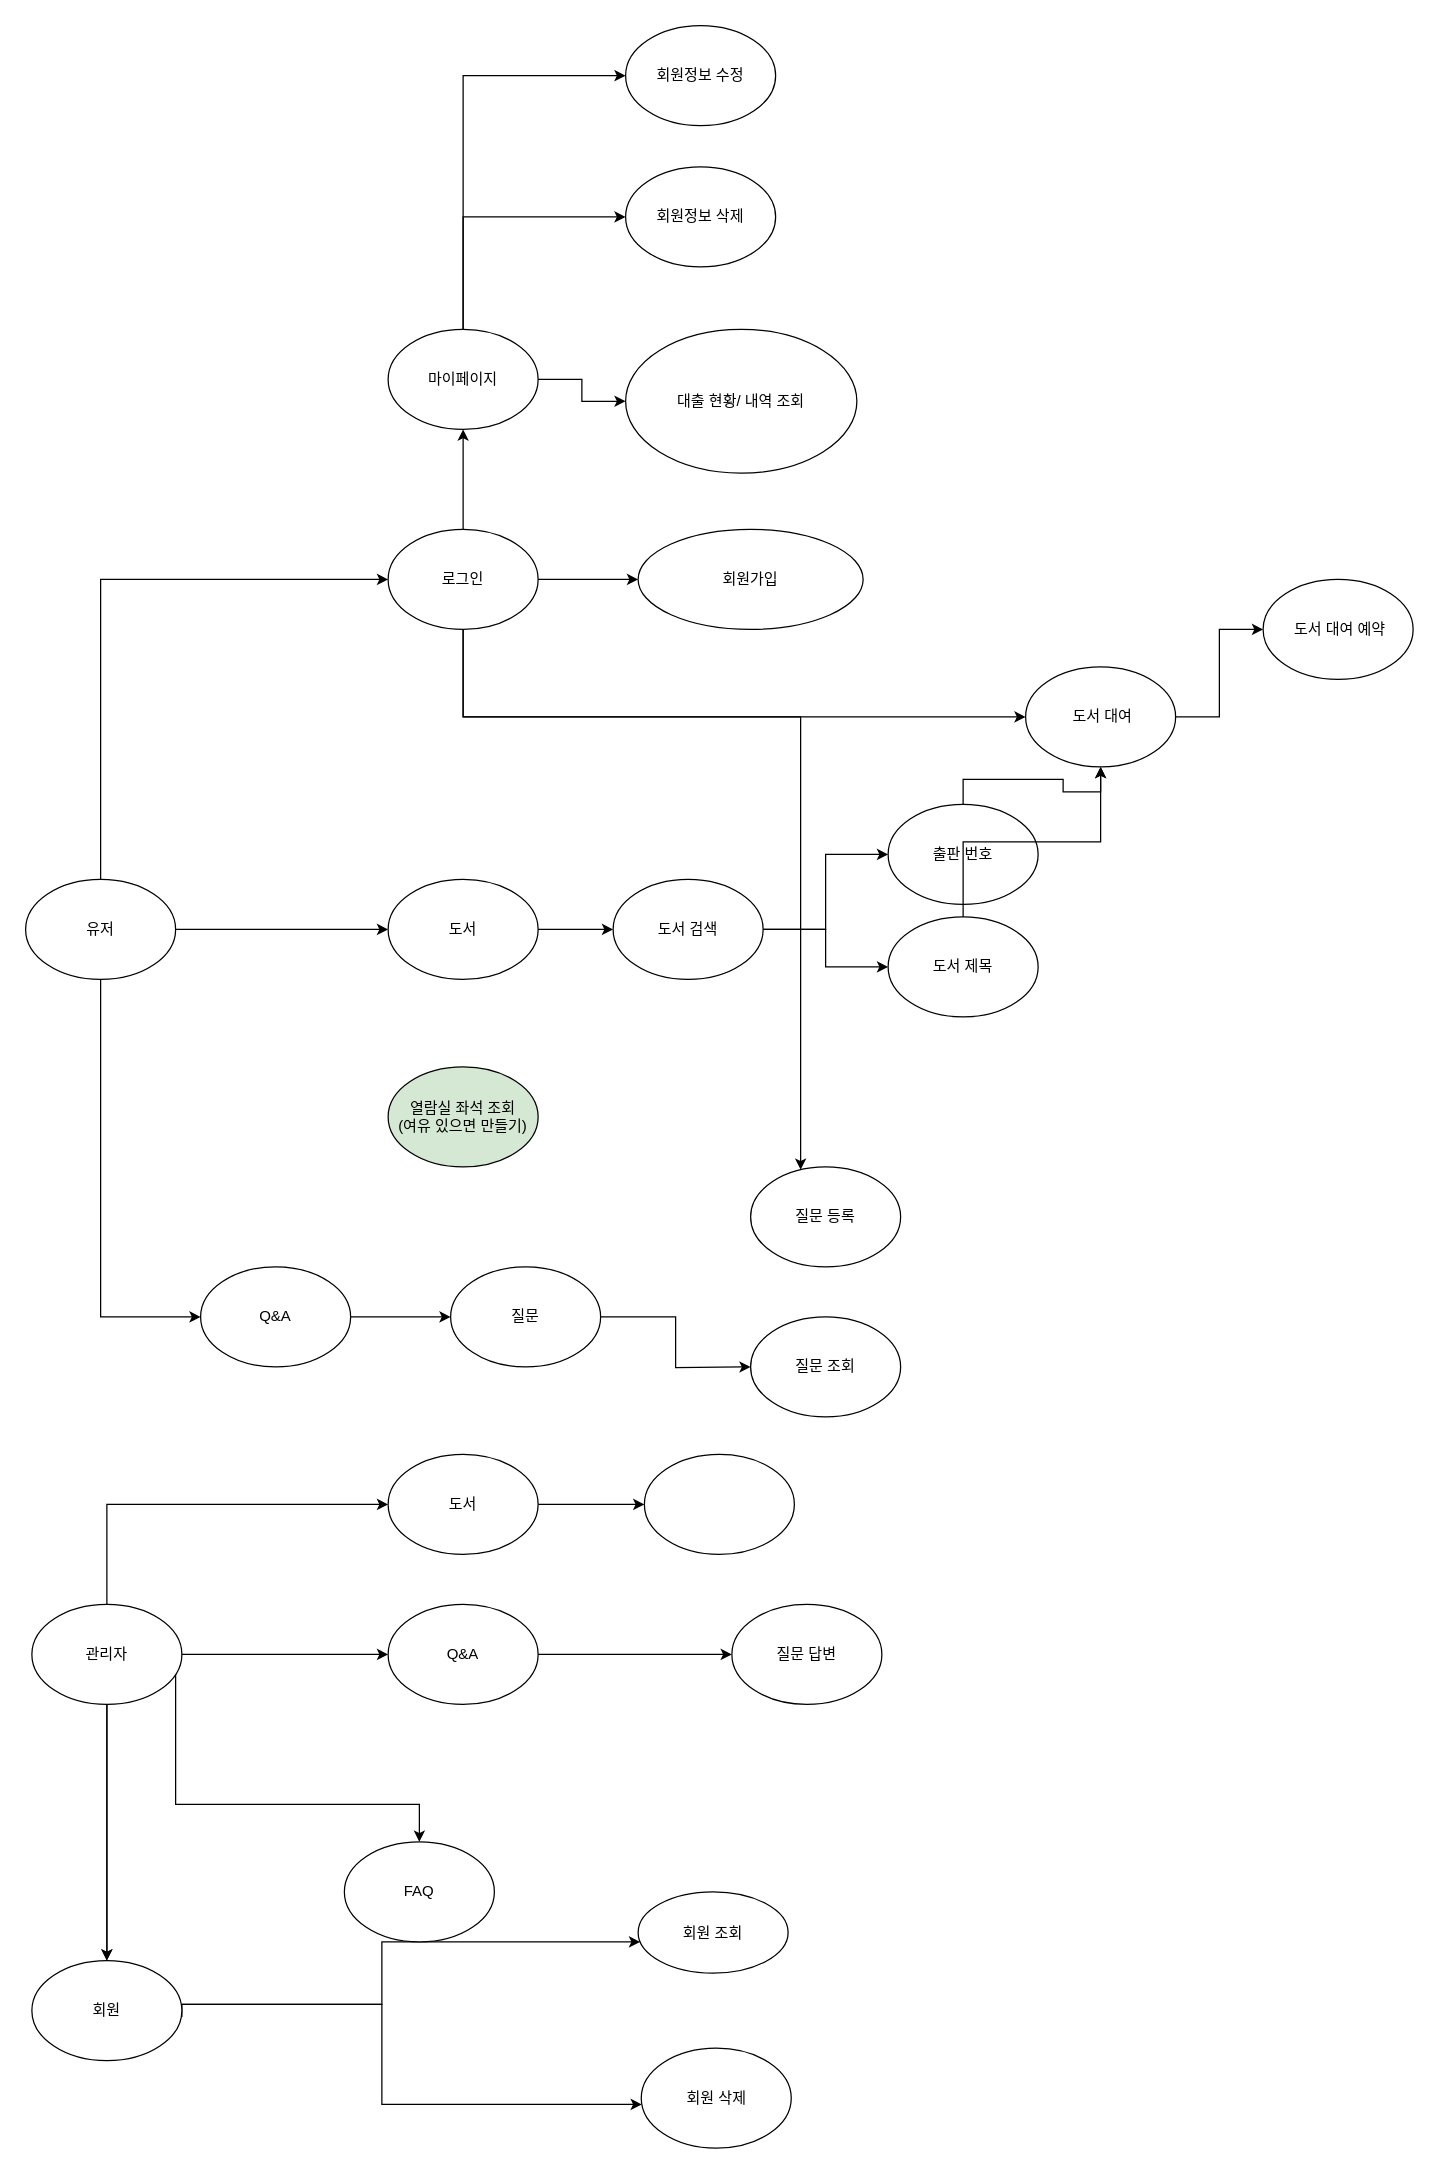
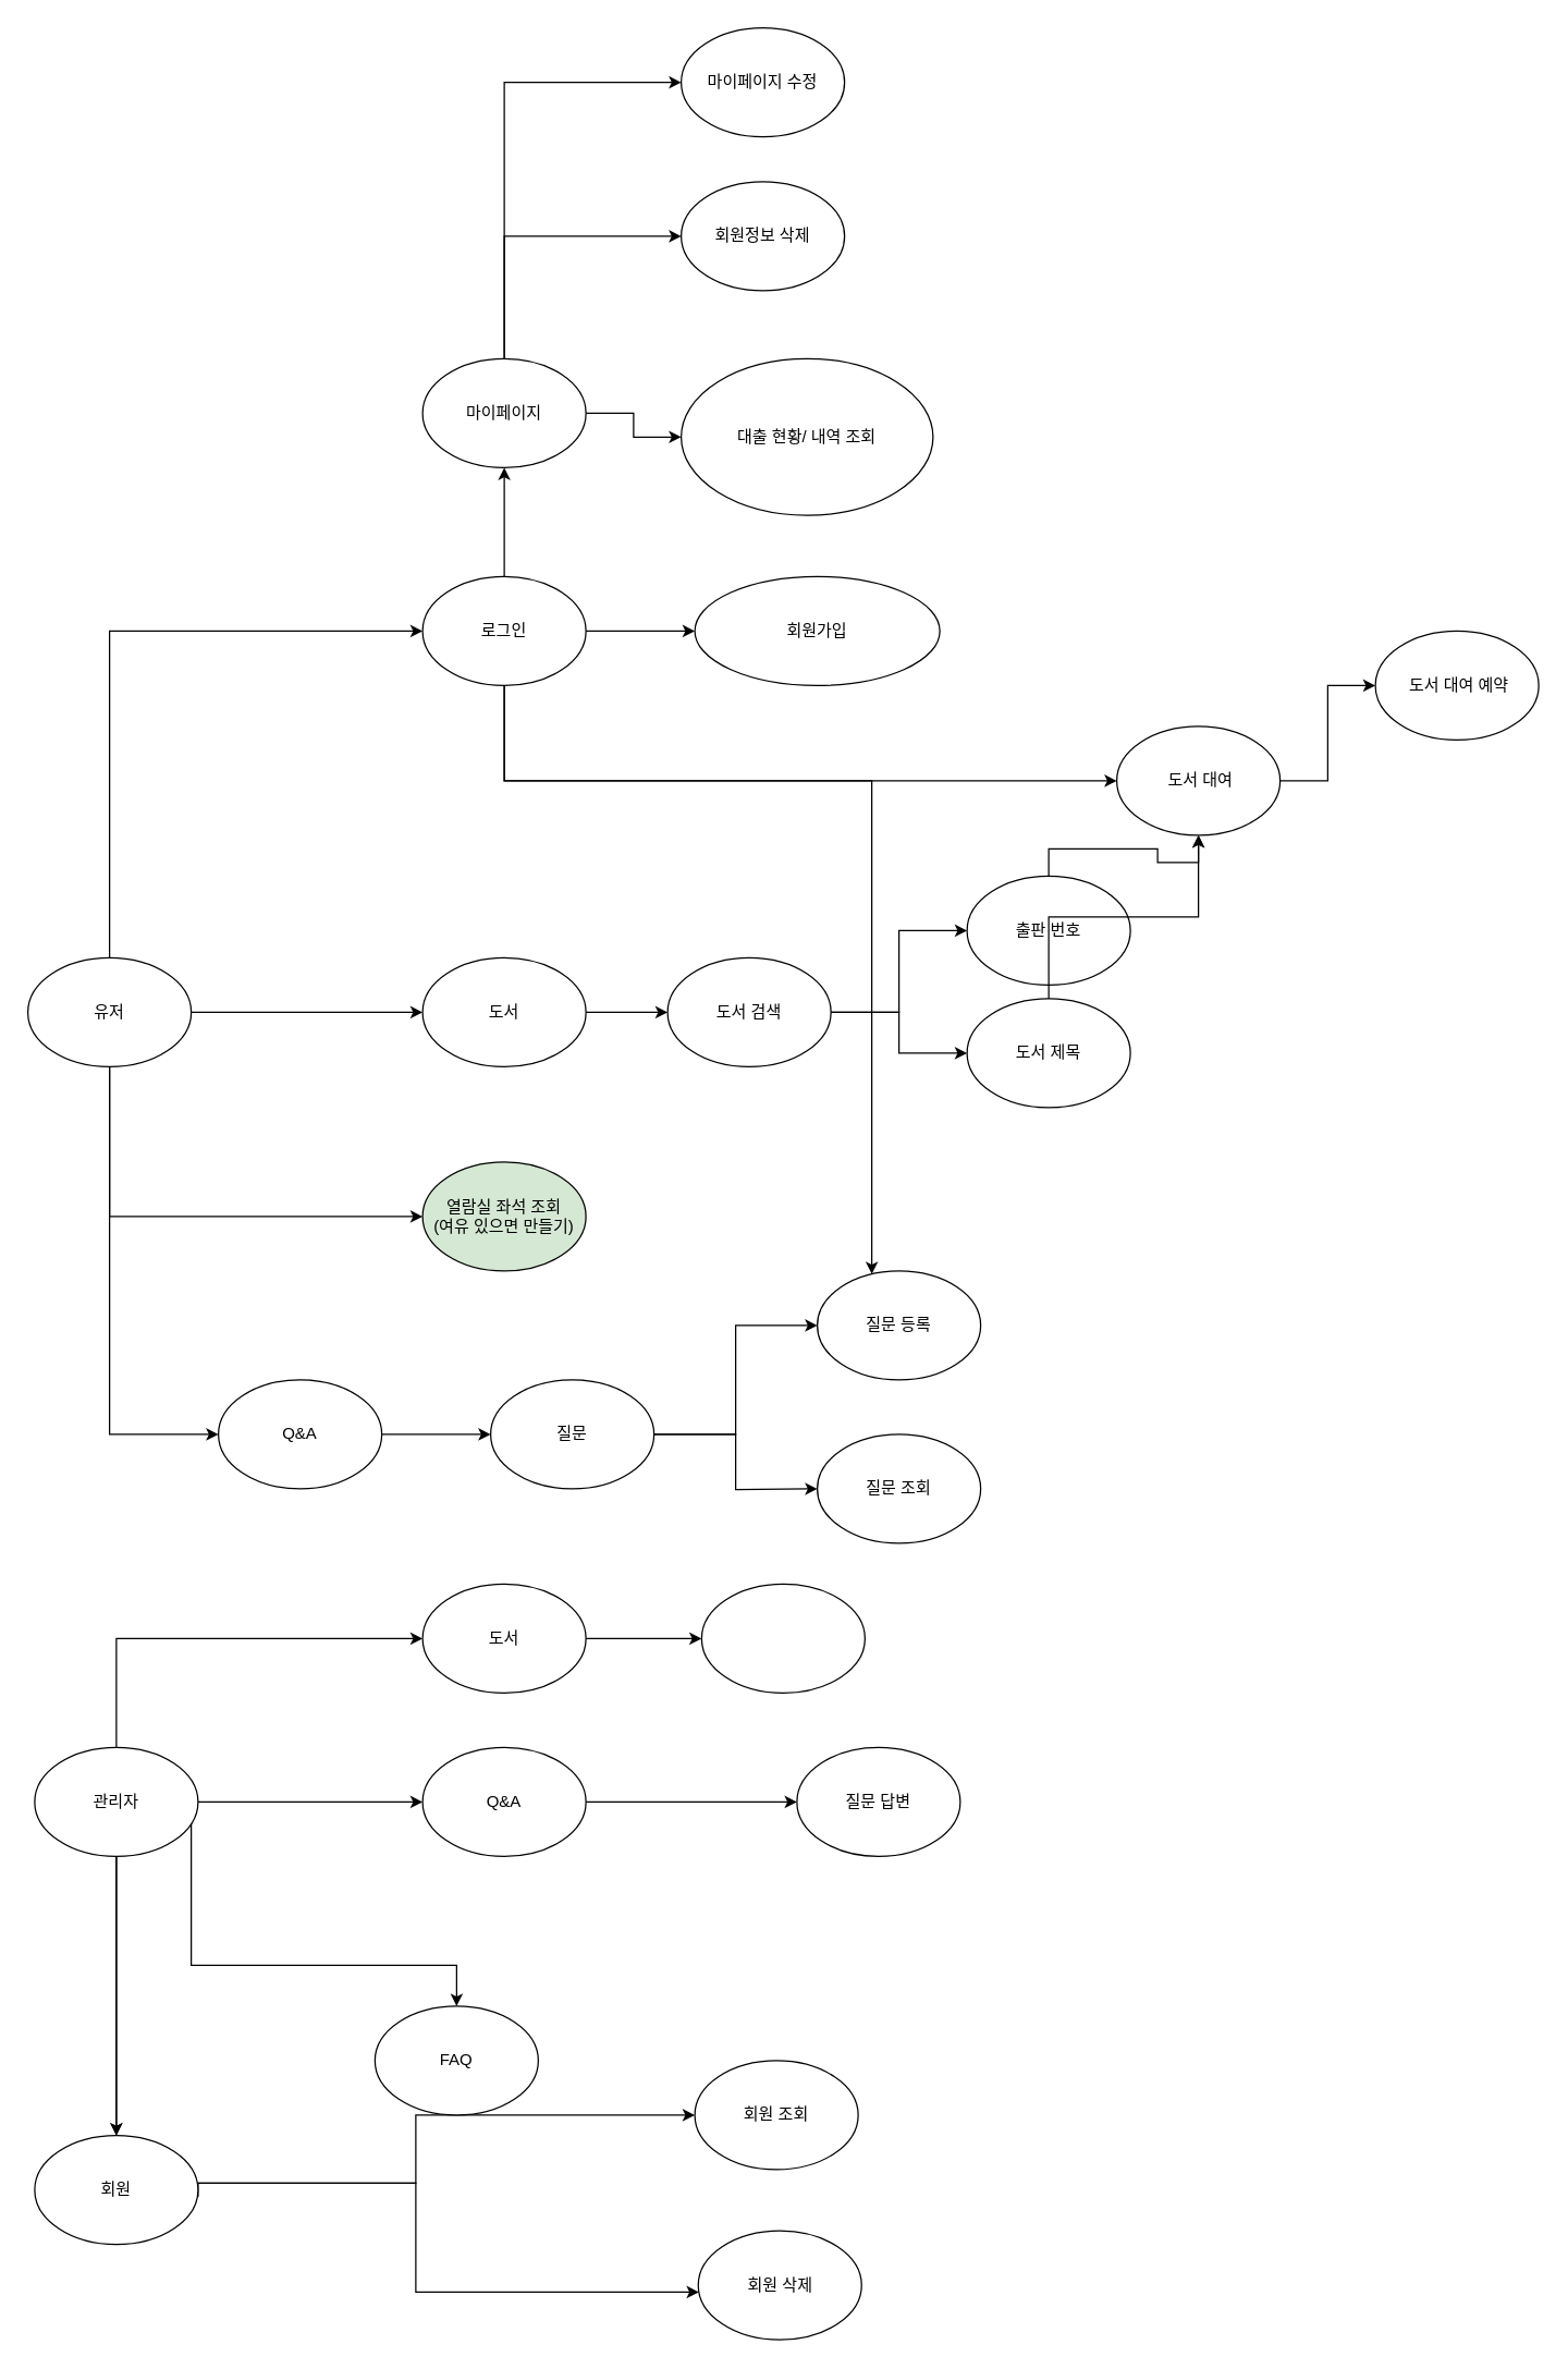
- <mxCell id="56" value="회원정보 수정" style="ellipse;whiteSpace=wrap;html=1;" parent="1" vertex="1"><mxGeometry x="500" y="20" width="120" height="80" as="geometry" /></mxCell>
+ <mxCell id="56" value="마이페이지 수정" style="ellipse;whiteSpace=wrap;html=1;" parent="1" vertex="1"><mxGeometry x="500" y="20" width="120" height="80" as="geometry" /></mxCell>
+ <mxCell id="5" style="edgeStyle=orthogonalEdgeStyle;rounded=0;orthogonalLoop=1;jettySize=auto;html=1;" parent="1" source="6" target="55" edge="1"><mxGeometry relative="1" as="geometry"><Array as="points"><mxPoint x="80" y="893" /></Array></mxGeometry></mxCell>
+ <mxCell id="41" value="" style="edgeStyle=orthogonalEdgeStyle;rounded=0;orthogonalLoop=1;jettySize=auto;html=1;" parent="1" source="43" target="44" edge="1"><mxGeometry relative="1" as="geometry" /></mxCell>
- <mxCell id="28" value="회원 조회" style="ellipse;whiteSpace=wrap;html=1;" parent="1" vertex="1"><mxGeometry x="510" y="1513" width="120" height="65" as="geometry" /></mxCell>
+ <mxCell id="28" value="회원 조회" style="ellipse;whiteSpace=wrap;html=1;" parent="1" vertex="1"><mxGeometry x="510" y="1513" width="120" height="80" as="geometry" /></mxCell>
